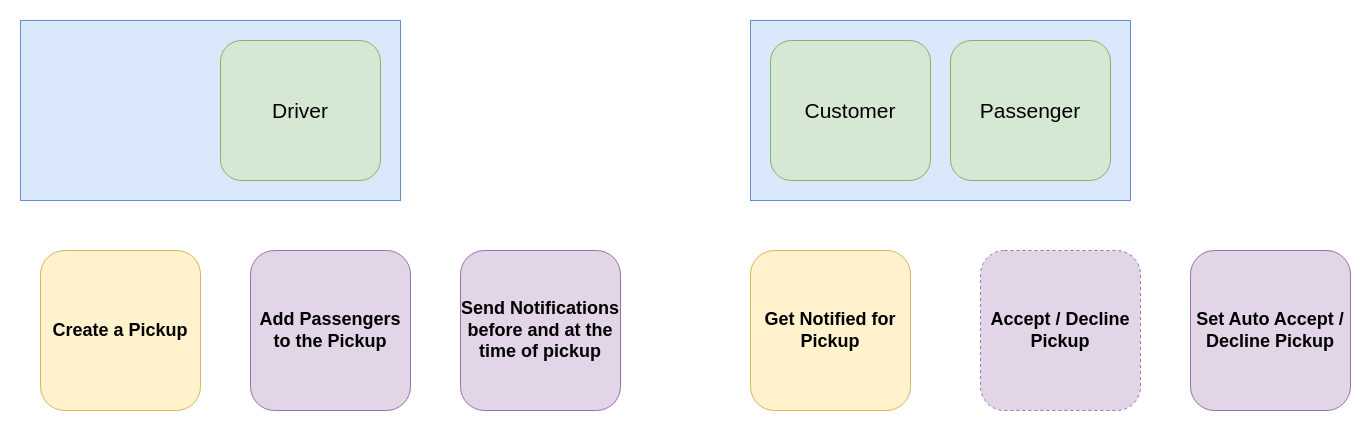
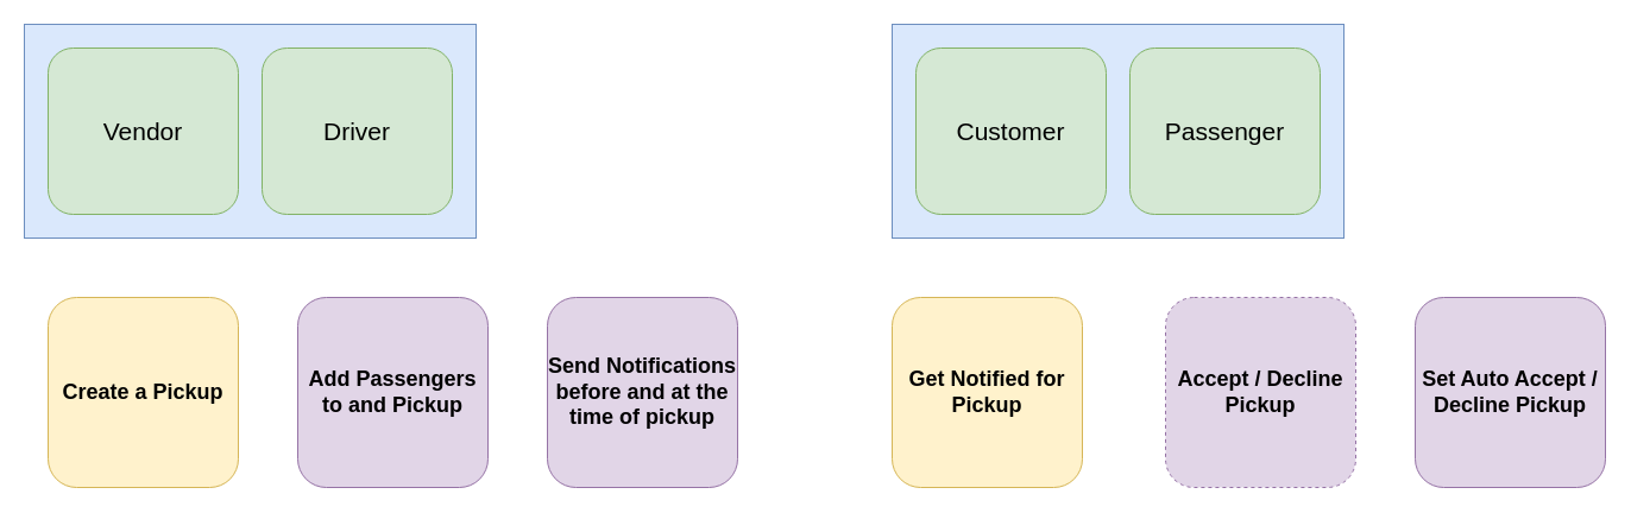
+ <mxCell id="8" value="&lt;font style=&quot;font-size: 21px;&quot;&gt;Vendor&lt;/font&gt;" style="rounded=1;whiteSpace=wrap;html=1;fillColor=#d5e8d4;strokeColor=#82b366;" parent="6" vertex="1"><mxGeometry x="20" y="20" width="160" height="140" as="geometry" /></mxCell>
- <mxCell id="14" value="&lt;h2&gt;&lt;font style=&quot;font-size: 18px;&quot;&gt;Add Passengers to the Pickup&lt;/font&gt;&lt;/h2&gt;" style="rounded=1;whiteSpace=wrap;html=1;fillColor=#e1d5e7;strokeColor=#9673a6;" vertex="1" parent="1"><mxGeometry x="250" y="250" width="160" height="160" as="geometry" /></mxCell>
+ <mxCell id="14" value="&lt;h2&gt;&lt;font style=&quot;font-size: 18px;&quot;&gt;Add Passengers to and Pickup&lt;/font&gt;&lt;/h2&gt;" style="rounded=1;whiteSpace=wrap;html=1;fillColor=#e1d5e7;strokeColor=#9673a6;" vertex="1" parent="1"><mxGeometry x="250" y="250" width="160" height="160" as="geometry" /></mxCell>
